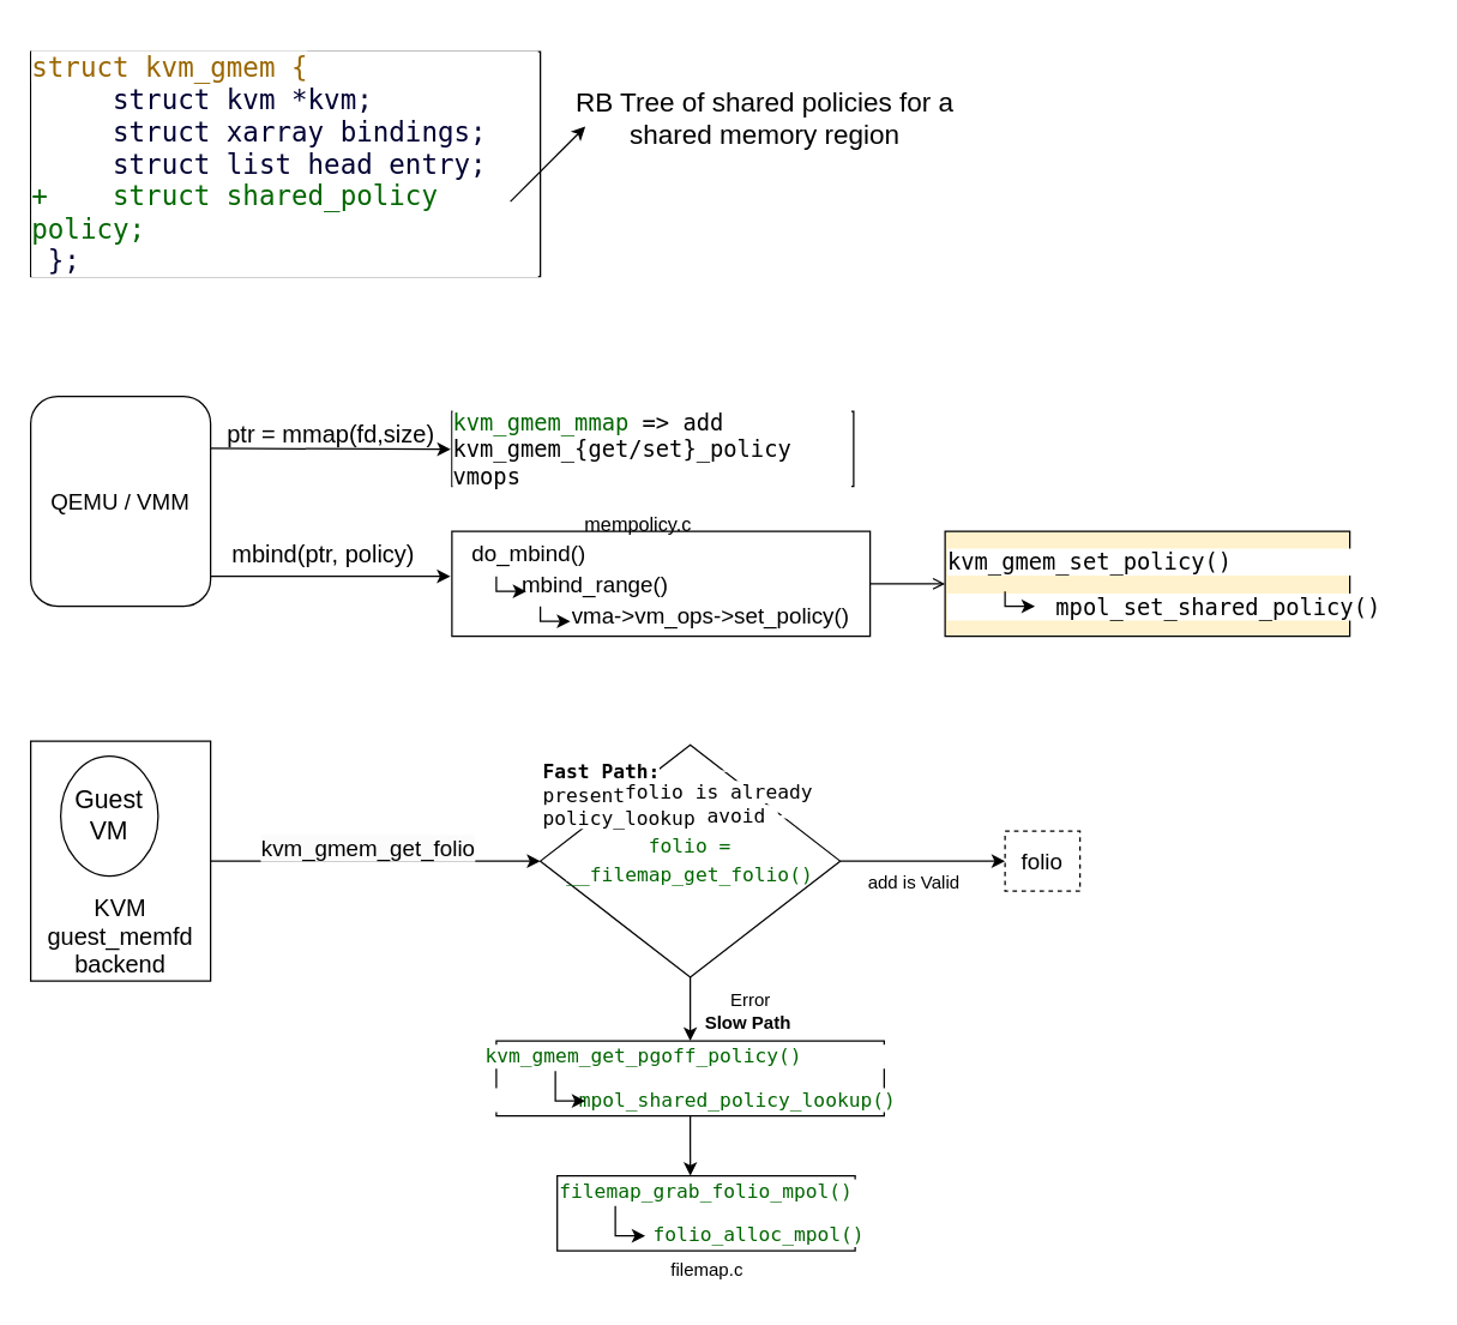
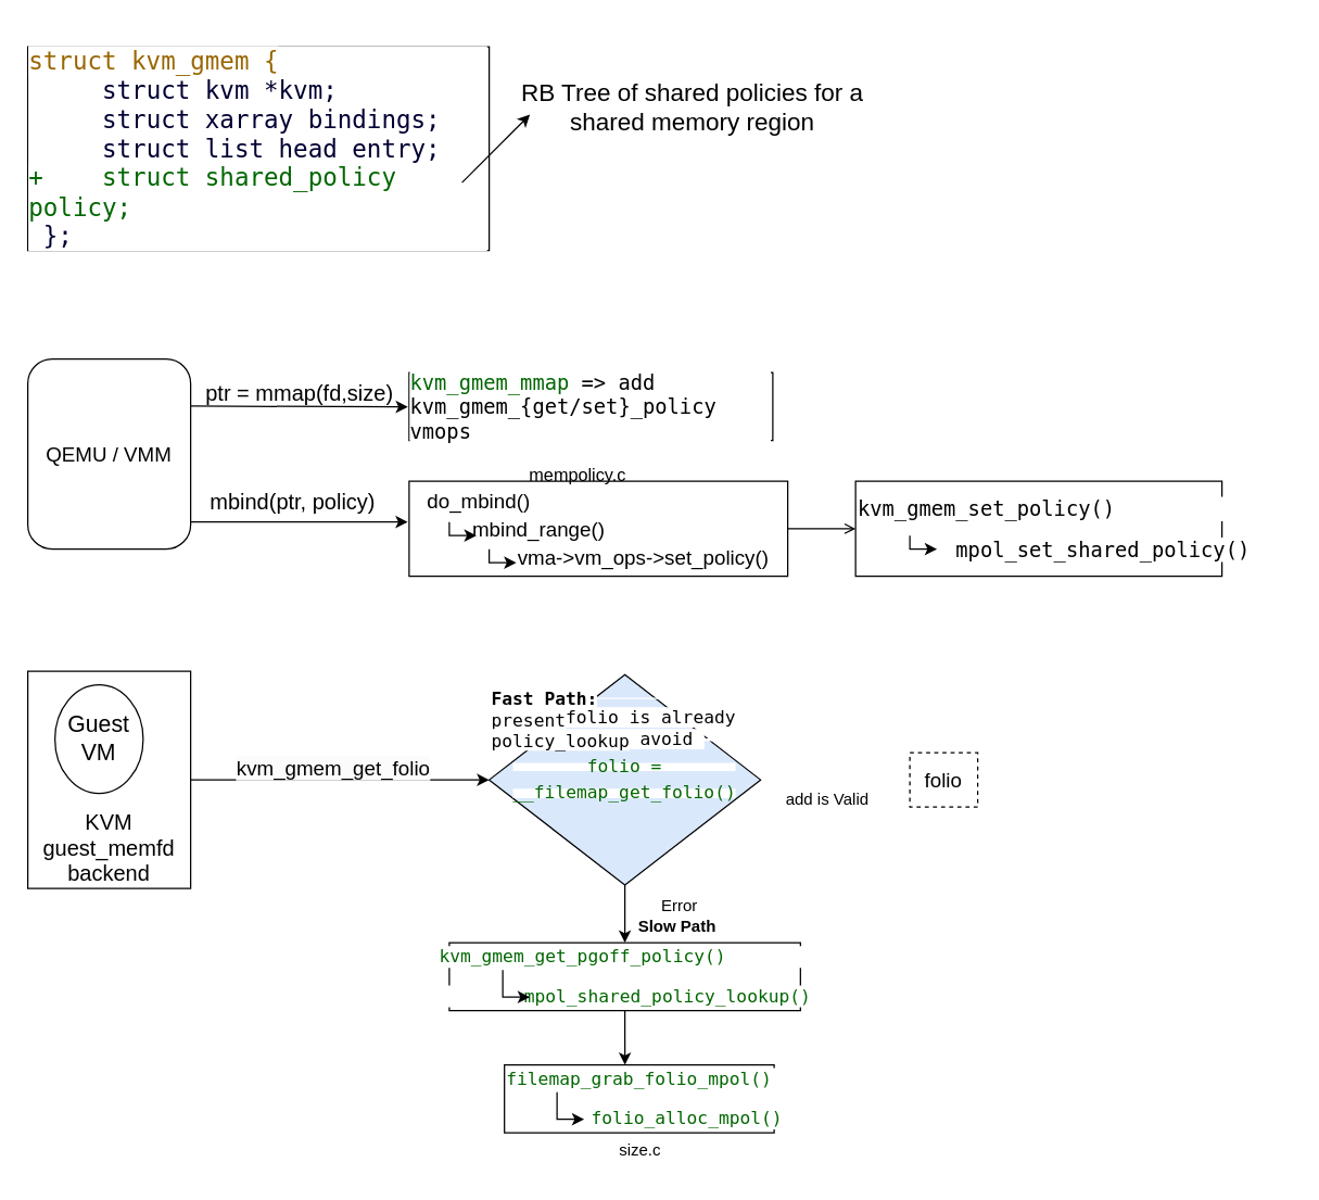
- <mxCell id="16" value="&lt;div style=&quot;&quot;&gt;&lt;pre style=&quot;color: rgb(0, 0, 0); background: light-dark(rgb(255, 255, 255), rgb(18, 18, 18)); text-wrap-mode: wrap;&quot;&gt;&lt;font style=&quot;font-size: 15px;&quot;&gt;&lt;span class=&quot;add&quot; style=&quot;background-image: initial; background-position: initial; background-size: initial; background-repeat: initial; background-attachment: initial; background-origin: initial; background-clip: initial; color: rgb(0, 102, 0);&quot;&gt;&lt;font style=&quot;color: rgb(0, 0, 0);&quot;&gt;k&lt;/font&gt;&lt;/span&gt;vm_gmem_set_policy()&lt;/font&gt;&lt;/pre&gt;&lt;pre style=&quot;color: rgb(0, 0, 0); background: light-dark(rgb(255, 255, 255), rgb(18, 18, 18)); text-wrap-mode: wrap;&quot;&gt;&lt;font style=&quot;font-size: 15px;&quot;&gt;&lt;span style=&quot;white-space: pre;&quot;&gt;&#09;&lt;/span&gt;mpol_set_shared_policy() &lt;/font&gt;&lt;/pre&gt;&lt;/div&gt;" style="rounded=0;whiteSpace=wrap;html=1;align=left;fillColor=#fff2cc;" vertex="1" parent="1"><mxGeometry x="630" y="340" width="270" height="70" as="geometry" /></mxCell>
+ <mxCell id="16" value="&lt;div style=&quot;&quot;&gt;&lt;pre style=&quot;color: rgb(0, 0, 0); background: light-dark(rgb(255, 255, 255), rgb(18, 18, 18)); text-wrap-mode: wrap;&quot;&gt;&lt;font style=&quot;font-size: 15px;&quot;&gt;&lt;span class=&quot;add&quot; style=&quot;background-image: initial; background-position: initial; background-size: initial; background-repeat: initial; background-attachment: initial; background-origin: initial; background-clip: initial; color: rgb(0, 102, 0);&quot;&gt;&lt;font style=&quot;color: rgb(0, 0, 0);&quot;&gt;k&lt;/font&gt;&lt;/span&gt;vm_gmem_set_policy()&lt;/font&gt;&lt;/pre&gt;&lt;pre style=&quot;color: rgb(0, 0, 0); background: light-dark(rgb(255, 255, 255), rgb(18, 18, 18)); text-wrap-mode: wrap;&quot;&gt;&lt;font style=&quot;font-size: 15px;&quot;&gt;&lt;span style=&quot;white-space: pre;&quot;&gt;&#09;&lt;/span&gt;mpol_set_shared_policy() &lt;/font&gt;&lt;/pre&gt;&lt;/div&gt;" style="rounded=0;whiteSpace=wrap;html=1;align=left;" vertex="1" parent="1"><mxGeometry x="630" y="340" width="270" height="70" as="geometry" /></mxCell>
- <mxCell id="22" value="&lt;div style=&quot;line-height: 50%;&quot;&gt;&lt;pre style=&quot;font-size: 13px; background: rgb(255, 255, 255); color: rgb(0, 0, 51); text-wrap-mode: wrap; line-height: 50%;&quot;&gt;&lt;span style=&quot;background-image: initial; background-position: initial; background-size: initial; background-repeat: initial; background-attachment: initial; background-origin: initial; background-clip: initial; color: rgb(0, 102, 0);&quot; class=&quot;add&quot;&gt;folio =&lt;/span&gt;&lt;/pre&gt;&lt;pre style=&quot;font-size: 13px; background: rgb(255, 255, 255); color: rgb(0, 0, 51); text-wrap-mode: wrap; line-height: 50%;&quot;&gt;&lt;span style=&quot;background-image: initial; background-position: initial; background-size: initial; background-repeat: initial; background-attachment: initial; background-origin: initial; background-clip: initial; color: rgb(0, 102, 0);&quot; class=&quot;add&quot;&gt;__filemap_get_folio()&lt;/span&gt;&lt;/pre&gt;&lt;/div&gt;" style="rhombus;whiteSpace=wrap;html=1;align=center;" vertex="1" parent="1"><mxGeometry x="360" y="482.5" width="200" height="155" as="geometry" /></mxCell>
+ <mxCell id="22" value="&lt;div style=&quot;line-height: 50%;&quot;&gt;&lt;pre style=&quot;font-size: 13px; background: rgb(255, 255, 255); color: rgb(0, 0, 51); text-wrap-mode: wrap; line-height: 50%;&quot;&gt;&lt;span style=&quot;background-image: initial; background-position: initial; background-size: initial; background-repeat: initial; background-attachment: initial; background-origin: initial; background-clip: initial; color: rgb(0, 102, 0);&quot; class=&quot;add&quot;&gt;folio =&lt;/span&gt;&lt;/pre&gt;&lt;pre style=&quot;font-size: 13px; background: rgb(255, 255, 255); color: rgb(0, 0, 51); text-wrap-mode: wrap; line-height: 50%;&quot;&gt;&lt;span style=&quot;background-image: initial; background-position: initial; background-size: initial; background-repeat: initial; background-attachment: initial; background-origin: initial; background-clip: initial; color: rgb(0, 102, 0);&quot; class=&quot;add&quot;&gt;__filemap_get_folio()&lt;/span&gt;&lt;/pre&gt;&lt;/div&gt;" style="rhombus;whiteSpace=wrap;html=1;align=center;fillColor=#dae8fc;" vertex="1" parent="1"><mxGeometry x="360" y="482.5" width="200" height="155" as="geometry" /></mxCell>
- <mxCell id="20" style="edgeStyle=orthogonalEdgeStyle;rounded=0;orthogonalLoop=1;jettySize=auto;html=1;exitX=1;exitY=0.5;exitDx=0;exitDy=0;" edge="1" parent="1" source="22" target="23"><mxGeometry relative="1" as="geometry"><mxPoint x="660" y="559.69" as="targetPoint" /></mxGeometry></mxCell>
- <mxCell id="35" value="filemap.c" style="text;html=1;align=center;verticalAlign=middle;resizable=0;points=[];autosize=1;strokeColor=none;fillColor=none;" vertex="1" parent="1"><mxGeometry x="435.63" y="818" width="70" height="30" as="geometry" /></mxCell>
+ <mxCell id="35" value="size.c" style="text;html=1;align=center;verticalAlign=middle;resizable=0;points=[];autosize=1;strokeColor=none;fillColor=none;" vertex="1" parent="1"><mxGeometry x="435.63" y="818" width="70" height="30" as="geometry" /></mxCell>
